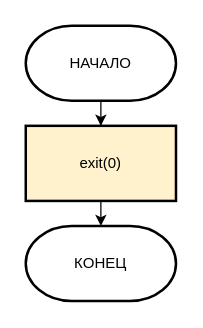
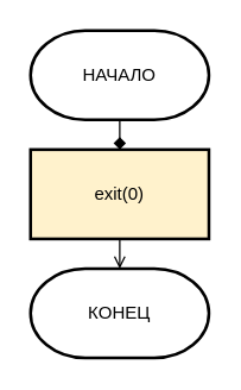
- <mxCell id="2" value="" style="edgeStyle=orthogonalEdgeStyle;rounded=0;orthogonalLoop=1;jettySize=auto;html=1;" edge="1" parent="1" source="3" target="5"><mxGeometry relative="1" as="geometry" /></mxCell>
+ <mxCell id="2" value="" style="edgeStyle=orthogonalEdgeStyle;rounded=0;orthogonalLoop=1;jettySize=auto;html=1;endArrow=diamond;" edge="1" parent="1" source="3" target="5"><mxGeometry relative="1" as="geometry" /></mxCell>
- <mxCell id="4" style="edgeStyle=orthogonalEdgeStyle;rounded=0;orthogonalLoop=1;jettySize=auto;html=1;exitX=0.5;exitY=1;exitDx=0;exitDy=0;entryX=0.5;entryY=0;entryDx=0;entryDy=0;entryPerimeter=0;" edge="1" parent="1" source="5" target="6"><mxGeometry relative="1" as="geometry" /></mxCell>
+ <mxCell id="4" style="edgeStyle=orthogonalEdgeStyle;rounded=0;orthogonalLoop=1;jettySize=auto;html=1;exitX=0.5;exitY=1;exitDx=0;exitDy=0;entryX=0.5;entryY=0;entryDx=0;entryDy=0;entryPerimeter=0;endArrow=open;" edge="1" parent="1" source="5" target="6"><mxGeometry relative="1" as="geometry" /></mxCell>
